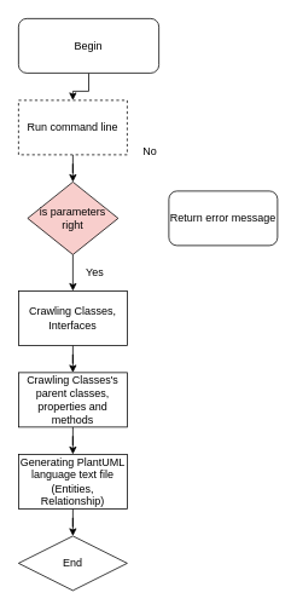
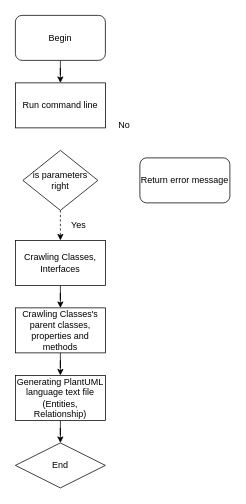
- <mxCell id="3" value="Begin" style="rounded=1;whiteSpace=wrap;html=1;" vertex="1" parent="1"><mxGeometry x="20" y="20" width="155" height="60" as="geometry" /></mxCell>
+ <mxCell id="3" value="Begin" style="rounded=1;whiteSpace=wrap;html=1;" vertex="1" parent="1"><mxGeometry x="20" y="20" width="120" height="60" as="geometry" /></mxCell>
- <mxCell id="5" value="Run command line" style="rounded=0;whiteSpace=wrap;html=1;dashed=1;" vertex="1" parent="1"><mxGeometry x="20" y="110" width="120" height="60" as="geometry" /></mxCell>
+ <mxCell id="5" value="Run command line" style="rounded=0;whiteSpace=wrap;html=1;" vertex="1" parent="1"><mxGeometry x="20" y="110" width="120" height="60" as="geometry" /></mxCell>
- <mxCell id="4" value="" style="edgeStyle=orthogonalEdgeStyle;rounded=0;orthogonalLoop=1;jettySize=auto;html=1;" edge="1" parent="1" source="5" target="7"><mxGeometry relative="1" as="geometry" /></mxCell>
- <mxCell id="7" value="is parameters right" style="rhombus;whiteSpace=wrap;html=1;fillColor=#f8cecc;" vertex="1" parent="1"><mxGeometry x="30" y="200" width="100" height="80" as="geometry" /></mxCell>
+ <mxCell id="7" value="is parameters right" style="rhombus;whiteSpace=wrap;html=1;" vertex="1" parent="1"><mxGeometry x="30" y="200" width="100" height="80" as="geometry" /></mxCell>
- <mxCell id="6" value="" style="edgeStyle=orthogonalEdgeStyle;rounded=0;orthogonalLoop=1;jettySize=auto;html=1;" edge="1" parent="1" source="7" target="11"><mxGeometry relative="1" as="geometry" /></mxCell>
+ <mxCell id="6" value="" style="edgeStyle=orthogonalEdgeStyle;rounded=0;orthogonalLoop=1;jettySize=auto;html=1;dashed=1;" edge="1" parent="1" source="7" target="11"><mxGeometry relative="1" as="geometry" /></mxCell>
